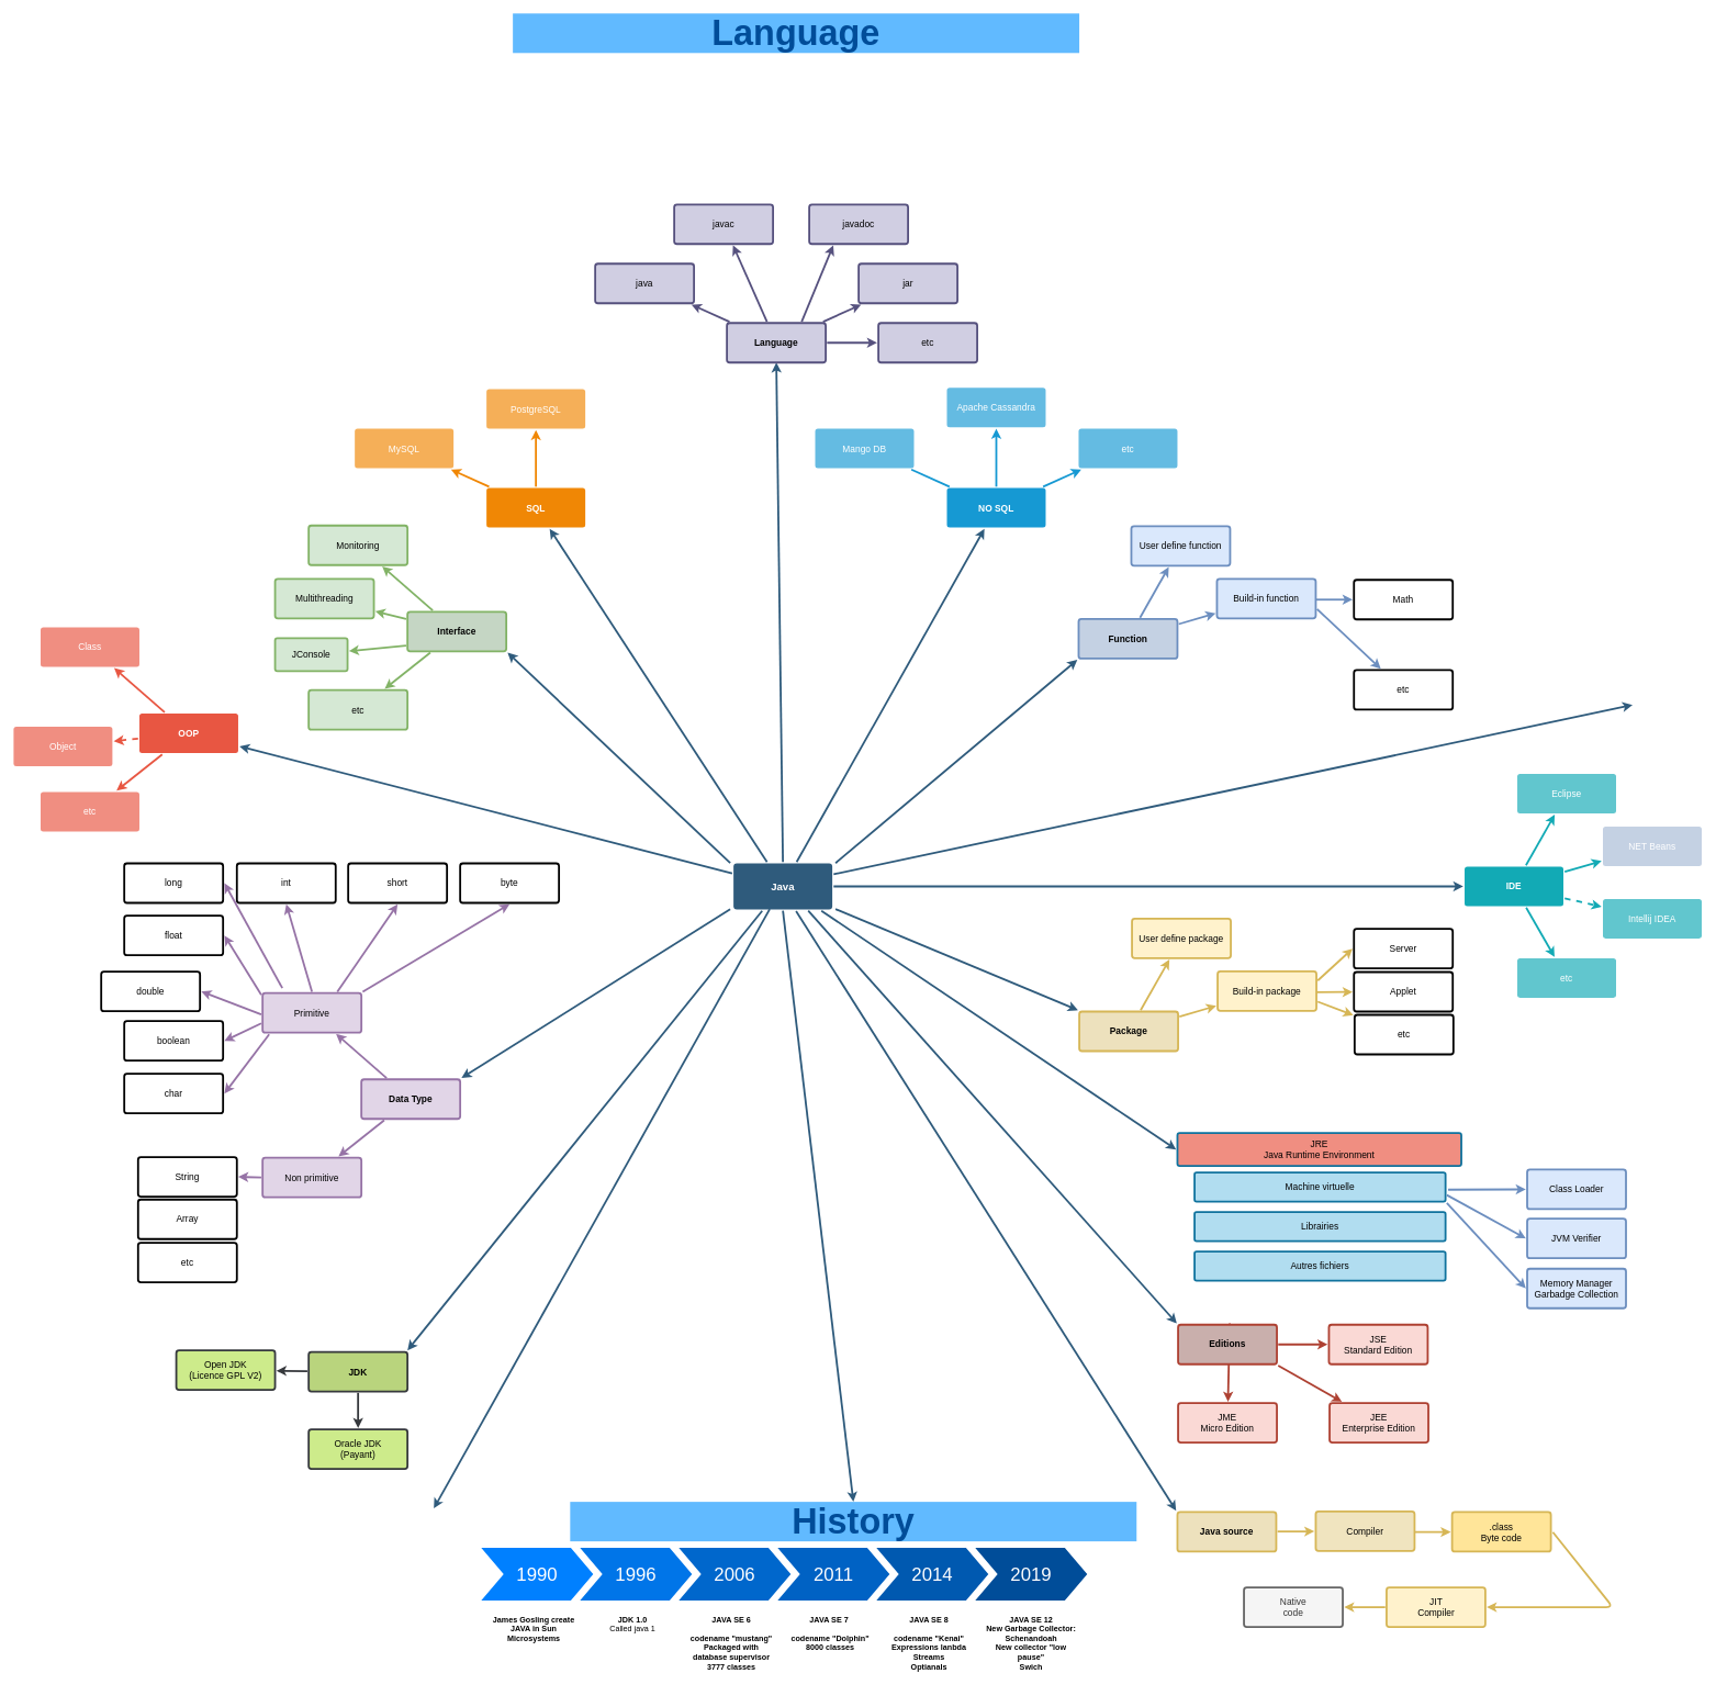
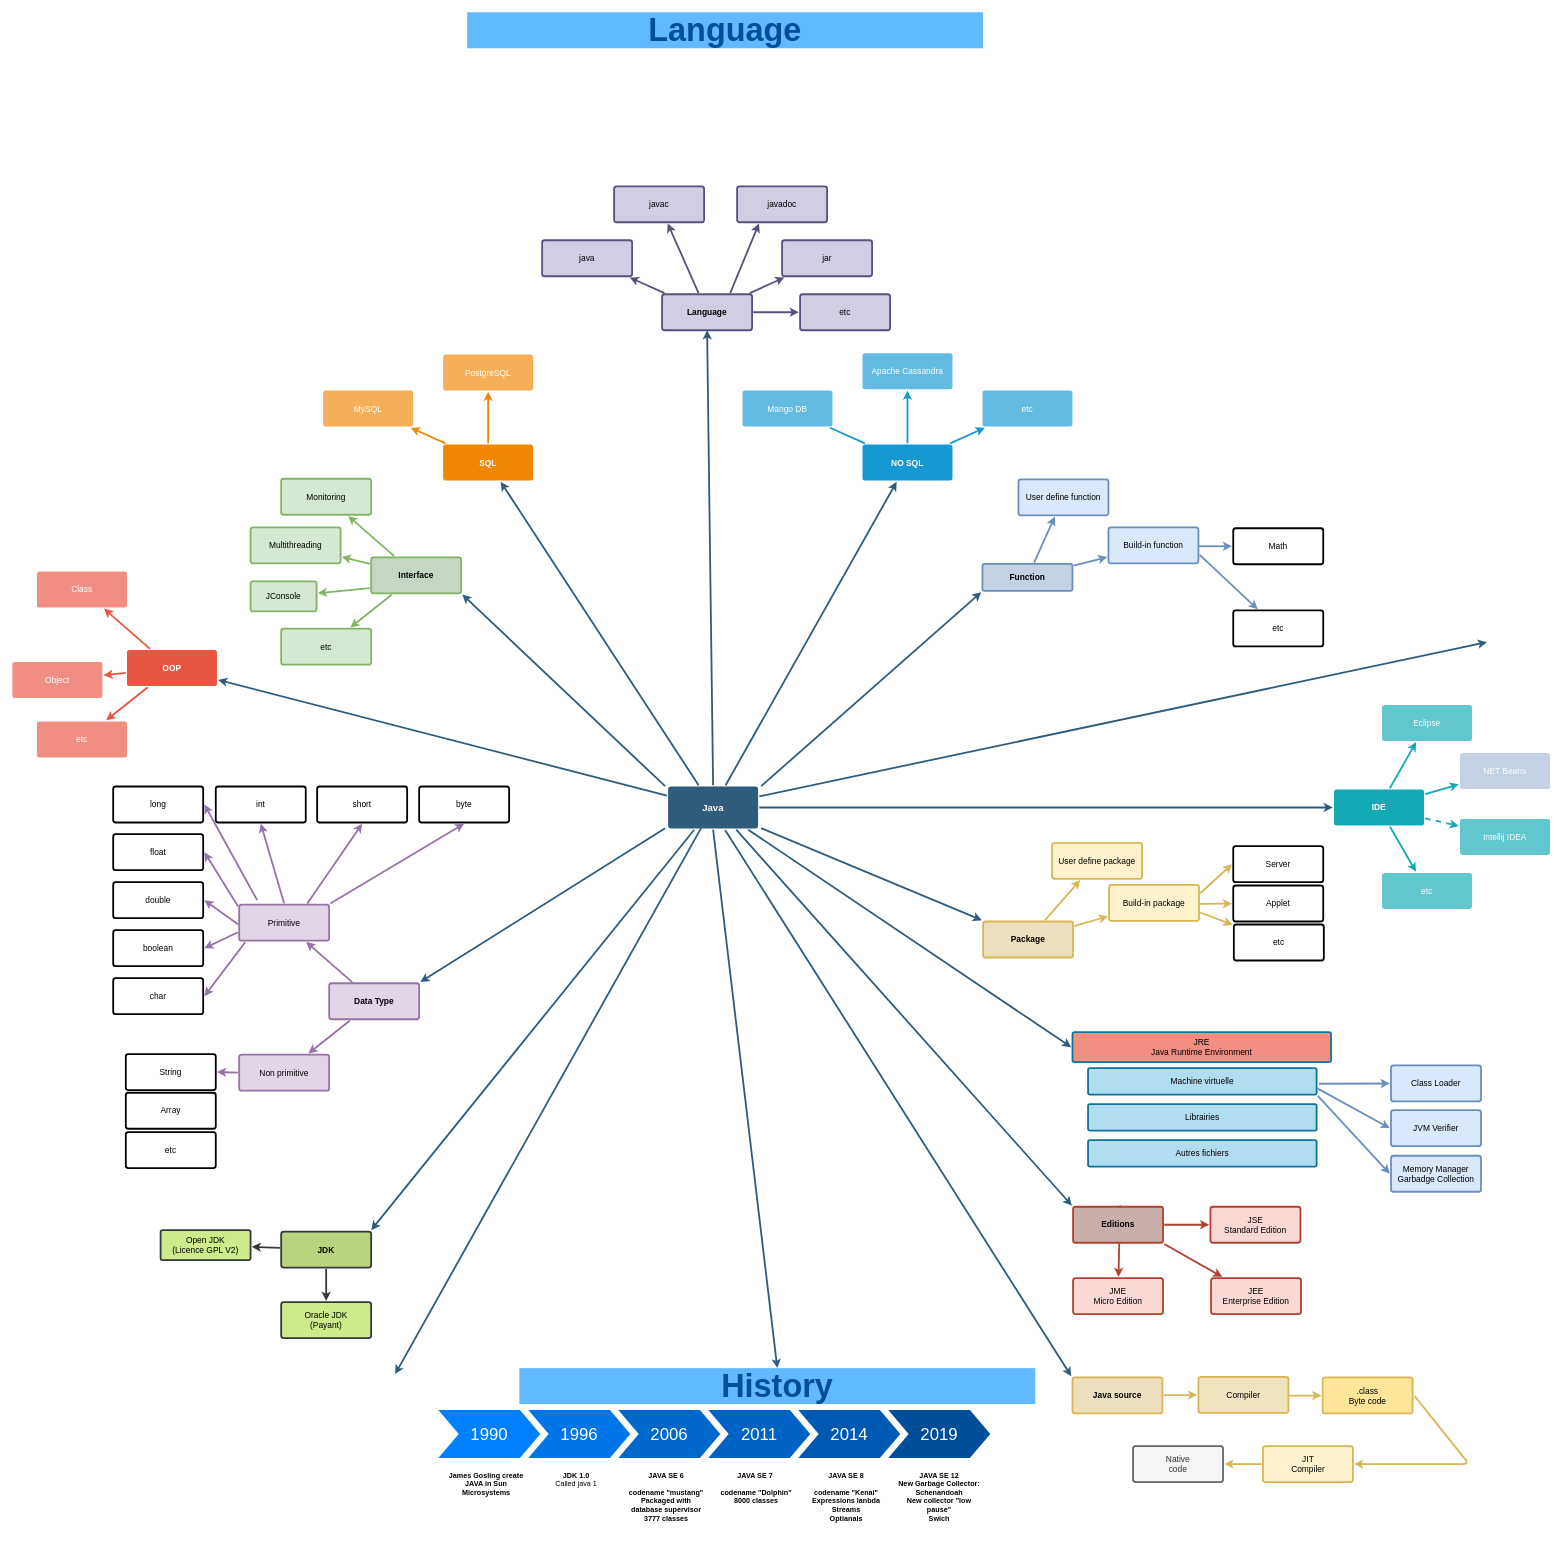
- <mxCell id="49" value="&lt;div&gt;User define function&lt;/div&gt;" style="rounded=1;whiteSpace=wrap;html=1;shadow=0;labelBackgroundColor=none;strokeColor=#6c8ebf;strokeWidth=3;fillColor=#dae8fc;fontFamily=Helvetica;fontSize=14;align=center;spacing=5;fontStyle=0;arcSize=7;perimeterSpacing=2;" parent="1" vertex="1"><mxGeometry x="1717" y="798.5" width="150" height="60" as="geometry" /></mxCell>
+ <mxCell id="49" value="&lt;div&gt;User define function&lt;/div&gt;" style="rounded=1;whiteSpace=wrap;html=1;shadow=0;labelBackgroundColor=none;strokeColor=#6c8ebf;strokeWidth=3;fillColor=#dae8fc;fontFamily=Helvetica;fontSize=14;align=center;spacing=5;fontStyle=0;arcSize=7;perimeterSpacing=2;" parent="1" vertex="1"><mxGeometry x="1697" y="798.5" width="150" height="60" as="geometry" /></mxCell>
- <mxCell id="44" value="&lt;div&gt;Function&lt;/div&gt;" style="rounded=1;whiteSpace=wrap;html=1;shadow=0;labelBackgroundColor=none;strokeColor=#6c8ebf;strokeWidth=3;fillColor=#C4D1E3;fontFamily=Helvetica;fontSize=14;align=center;spacing=5;fontStyle=1;arcSize=7;perimeterSpacing=2;" parent="1" vertex="1"><mxGeometry x="1637" y="939.5" width="150" height="60" as="geometry" /></mxCell>
+ <mxCell id="44" value="&lt;div&gt;Function&lt;/div&gt;" style="rounded=1;whiteSpace=wrap;html=1;shadow=0;labelBackgroundColor=none;strokeColor=#6c8ebf;strokeWidth=3;fillColor=#C4D1E3;fontFamily=Helvetica;fontSize=14;align=center;spacing=5;fontStyle=1;arcSize=7;perimeterSpacing=2;" parent="1" vertex="1"><mxGeometry x="1637" y="939.5" width="150" height="45" as="geometry" /></mxCell>
- <mxCell id="8" value="" style="edgeStyle=none;rounded=1;jumpStyle=none;html=1;shadow=0;labelBackgroundColor=none;startArrow=none;startFill=0;jettySize=auto;orthogonalLoop=1;strokeColor=#E85642;strokeWidth=3;fontFamily=Helvetica;fontSize=14;fontColor=#FFFFFF;spacing=5;fontStyle=1;fillColor=#b0e3e6;dashed=1;" parent="1" source="10" target="12" edge="1"><mxGeometry relative="1" as="geometry" /></mxCell>
+ <mxCell id="8" value="" style="edgeStyle=none;rounded=1;jumpStyle=none;html=1;shadow=0;labelBackgroundColor=none;startArrow=none;startFill=0;jettySize=auto;orthogonalLoop=1;strokeColor=#E85642;strokeWidth=3;fontFamily=Helvetica;fontSize=14;fontColor=#FFFFFF;spacing=5;fontStyle=1;fillColor=#b0e3e6;" parent="1" source="10" target="12" edge="1"><mxGeometry relative="1" as="geometry" /></mxCell>
- <mxCell id="58" value="&lt;div&gt;User define package&lt;/div&gt;" style="rounded=1;whiteSpace=wrap;html=1;shadow=0;labelBackgroundColor=none;strokeColor=#d6b656;strokeWidth=3;fillColor=#fff2cc;fontFamily=Helvetica;fontSize=14;align=center;spacing=5;fontStyle=0;arcSize=7;perimeterSpacing=2;" parent="1" vertex="1"><mxGeometry x="1718" y="1394.5" width="150" height="60" as="geometry" /></mxCell>
+ <mxCell id="58" value="&lt;div&gt;User define package&lt;/div&gt;" style="rounded=1;whiteSpace=wrap;html=1;shadow=0;labelBackgroundColor=none;strokeColor=#d6b656;strokeWidth=3;fillColor=#fff2cc;fontFamily=Helvetica;fontSize=14;align=center;spacing=5;fontStyle=0;arcSize=7;perimeterSpacing=2;" parent="1" vertex="1"><mxGeometry x="1753" y="1404.5" width="150" height="60" as="geometry" /></mxCell>
- <mxCell id="79" value="&lt;div&gt;double&lt;/div&gt;" style="rounded=1;whiteSpace=wrap;html=1;shadow=0;labelBackgroundColor=none;strokeWidth=3;fontFamily=Helvetica;fontSize=14;align=center;spacing=5;fontStyle=0;arcSize=7;perimeterSpacing=2;" parent="1" vertex="1"><mxGeometry x="153" y="1475" width="150" height="60" as="geometry" /></mxCell>
+ <mxCell id="79" value="&lt;div&gt;double&lt;/div&gt;" style="rounded=1;whiteSpace=wrap;html=1;shadow=0;labelBackgroundColor=none;strokeWidth=3;fontFamily=Helvetica;fontSize=14;align=center;spacing=5;fontStyle=0;arcSize=7;perimeterSpacing=2;" parent="1" vertex="1"><mxGeometry x="188" y="1470" width="150" height="60" as="geometry" /></mxCell>
- <mxCell id="114" value="Open JDK&lt;br&gt;(Licence GPL V2)" style="rounded=1;whiteSpace=wrap;html=1;shadow=0;labelBackgroundColor=none;strokeColor=#36393d;strokeWidth=3;fillColor=#cdeb8b;fontFamily=Helvetica;fontSize=14;align=center;spacing=5;fontStyle=0;arcSize=7;perimeterSpacing=2;" parent="1" vertex="1"><mxGeometry x="267" y="2050" width="150" height="60" as="geometry" /></mxCell>
+ <mxCell id="114" value="Open JDK&lt;br&gt;(Licence GPL V2)" style="rounded=1;whiteSpace=wrap;html=1;shadow=0;labelBackgroundColor=none;strokeColor=#36393d;strokeWidth=3;fillColor=#cdeb8b;fontFamily=Helvetica;fontSize=14;align=center;spacing=5;fontStyle=0;arcSize=7;perimeterSpacing=2;" parent="1" vertex="1"><mxGeometry x="267" y="2050" width="150" height="50" as="geometry" /></mxCell>
